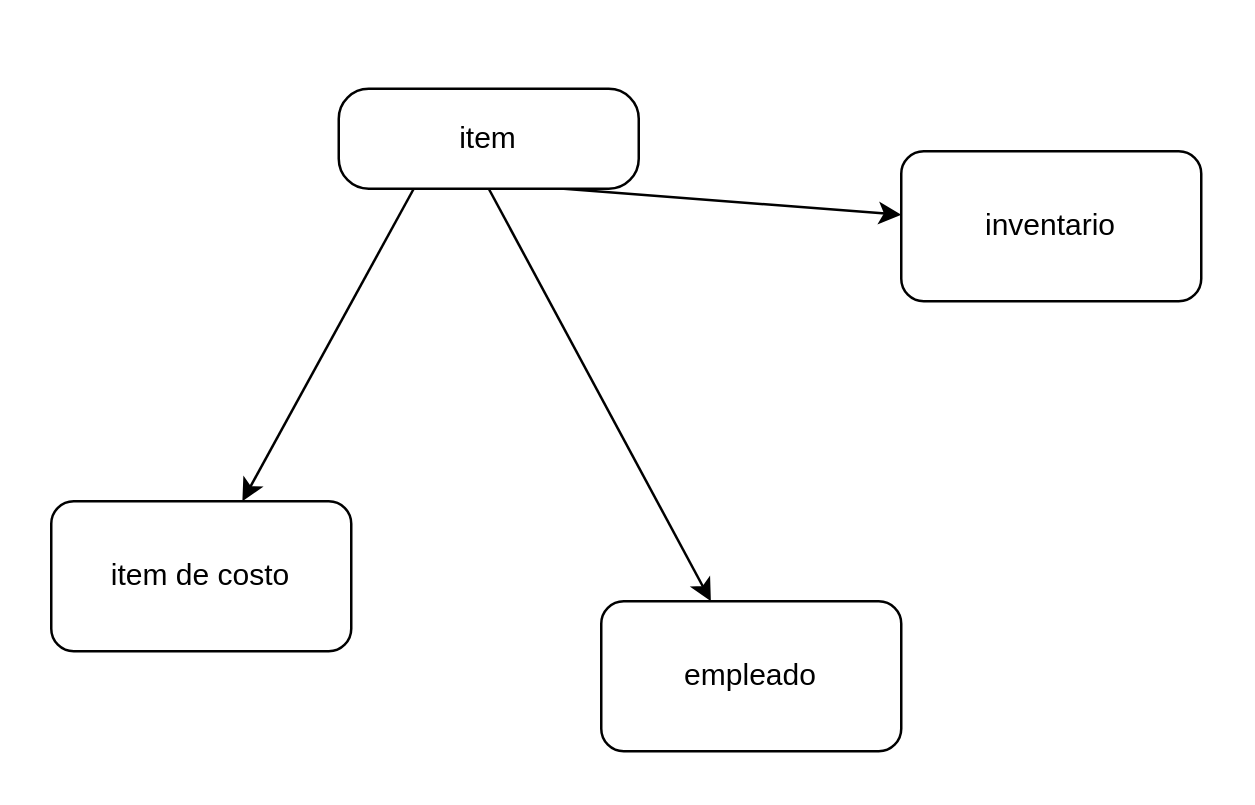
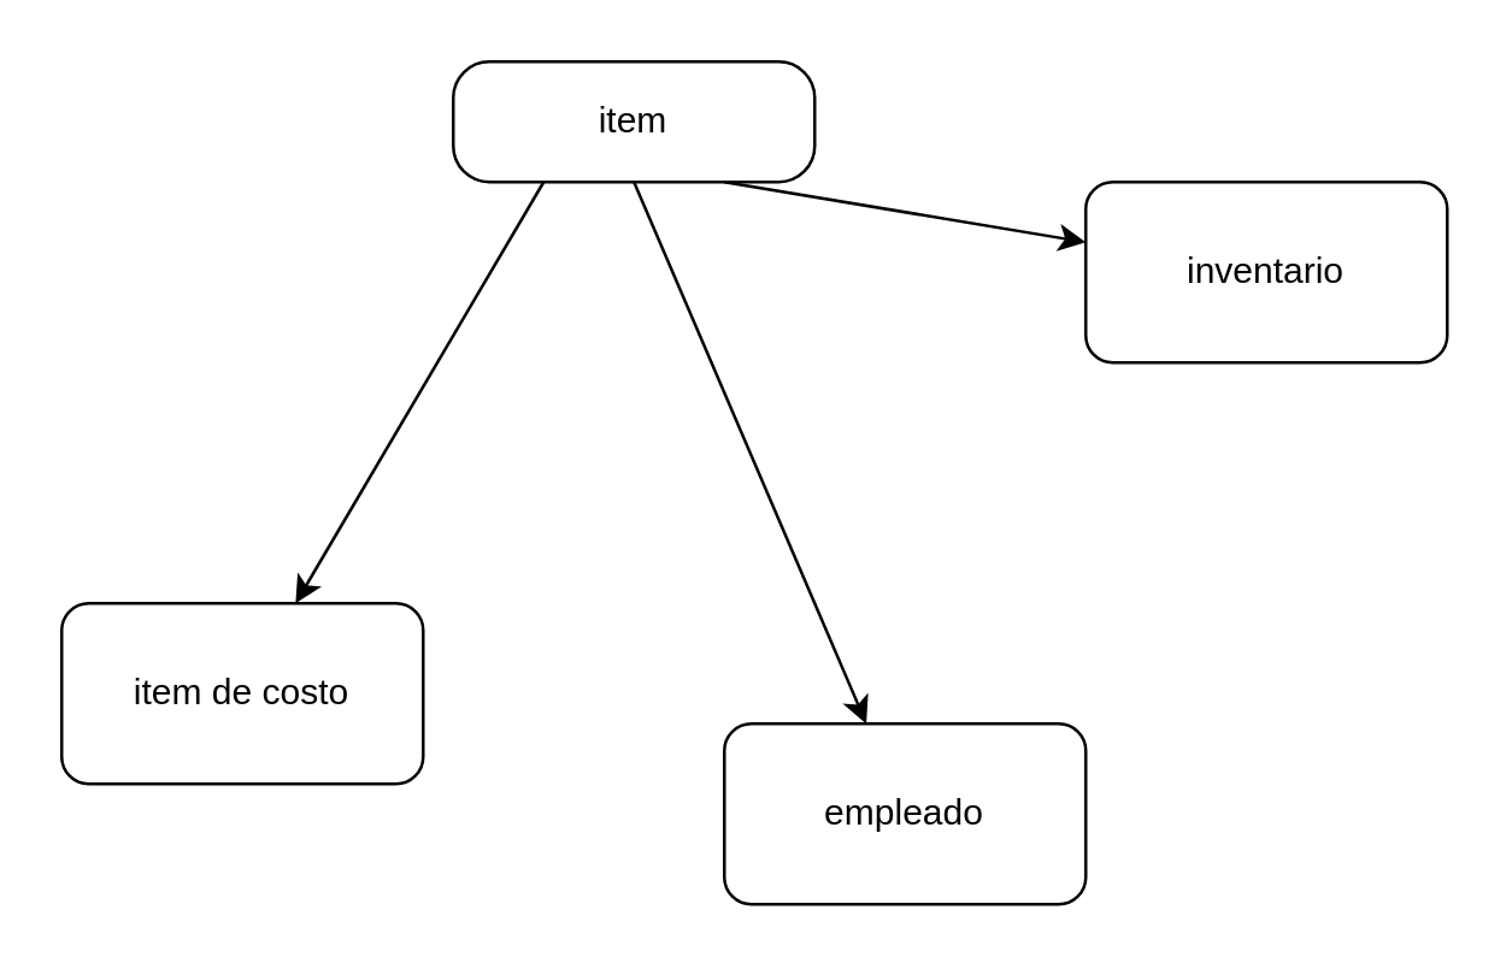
- <mxCell id="6" value="item" style="rounded=1;whiteSpace=wrap;html=1;arcSize=30;" vertex="1" parent="1"><mxGeometry x="135" y="35" width="120" height="40" as="geometry" /></mxCell>
+ <mxCell id="6" value="item" style="rounded=1;whiteSpace=wrap;html=1;arcSize=30;" vertex="1" parent="1"><mxGeometry x="150" y="20" width="120" height="40" as="geometry" /></mxCell>
